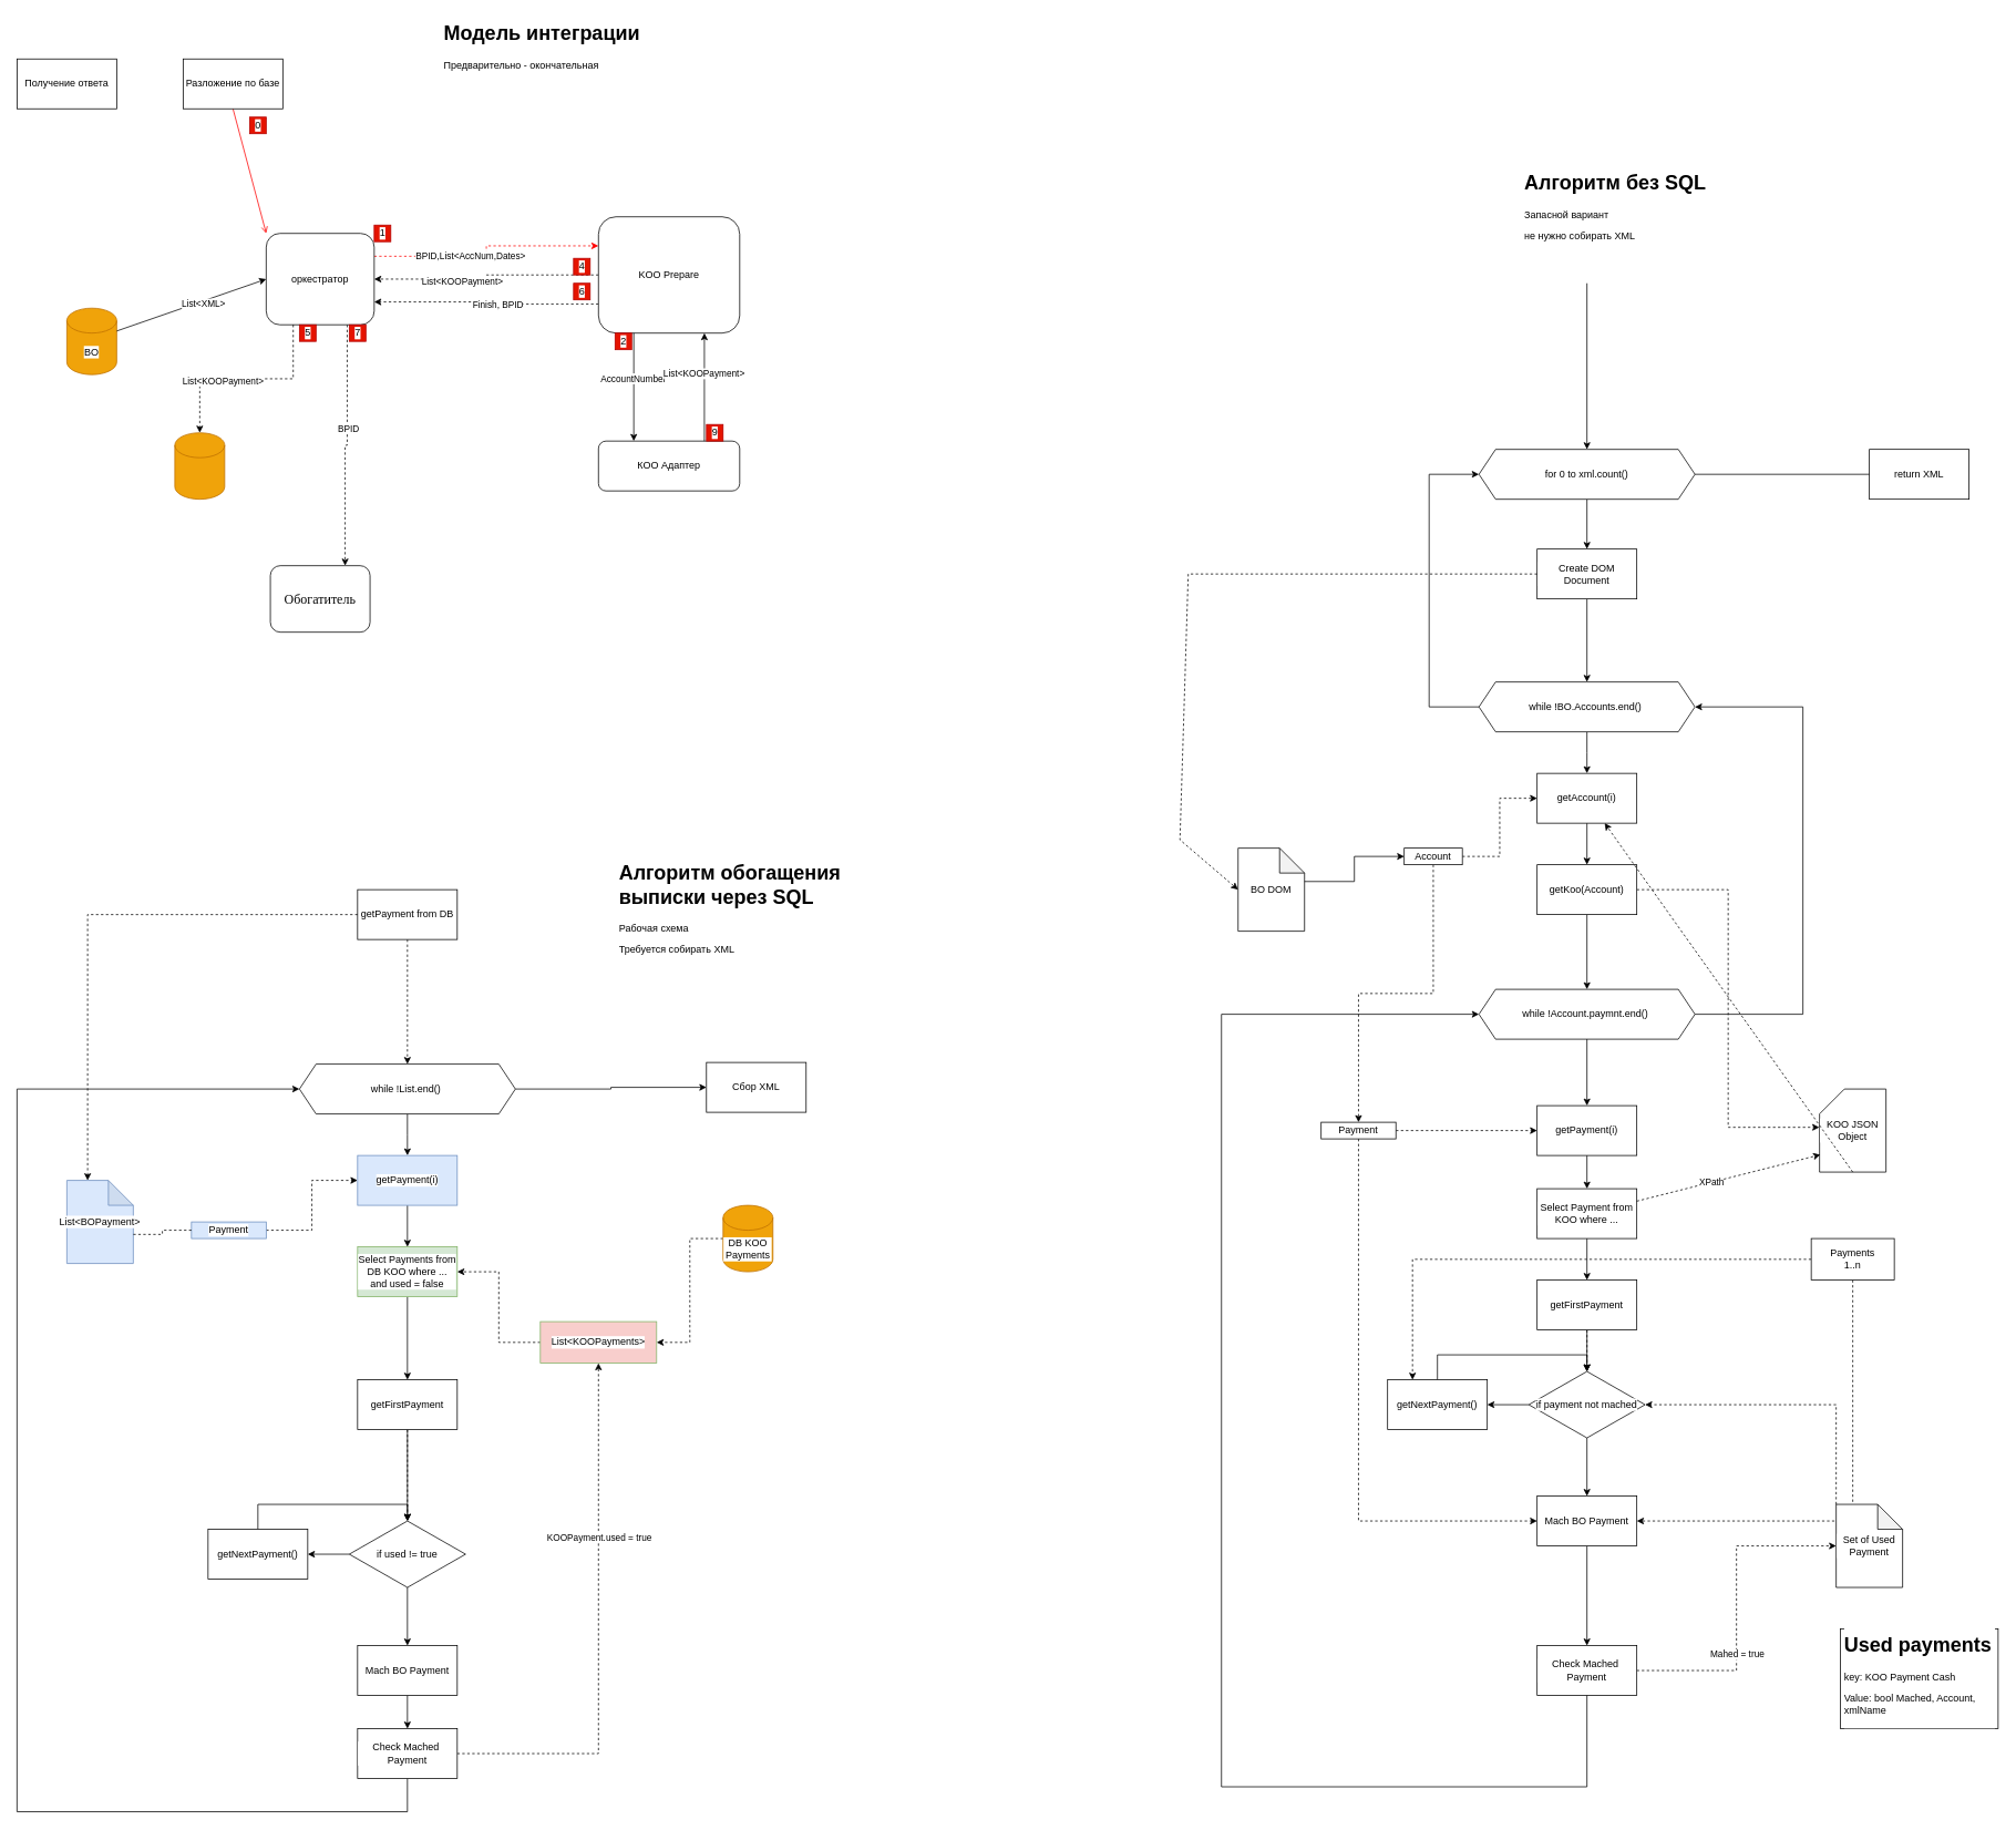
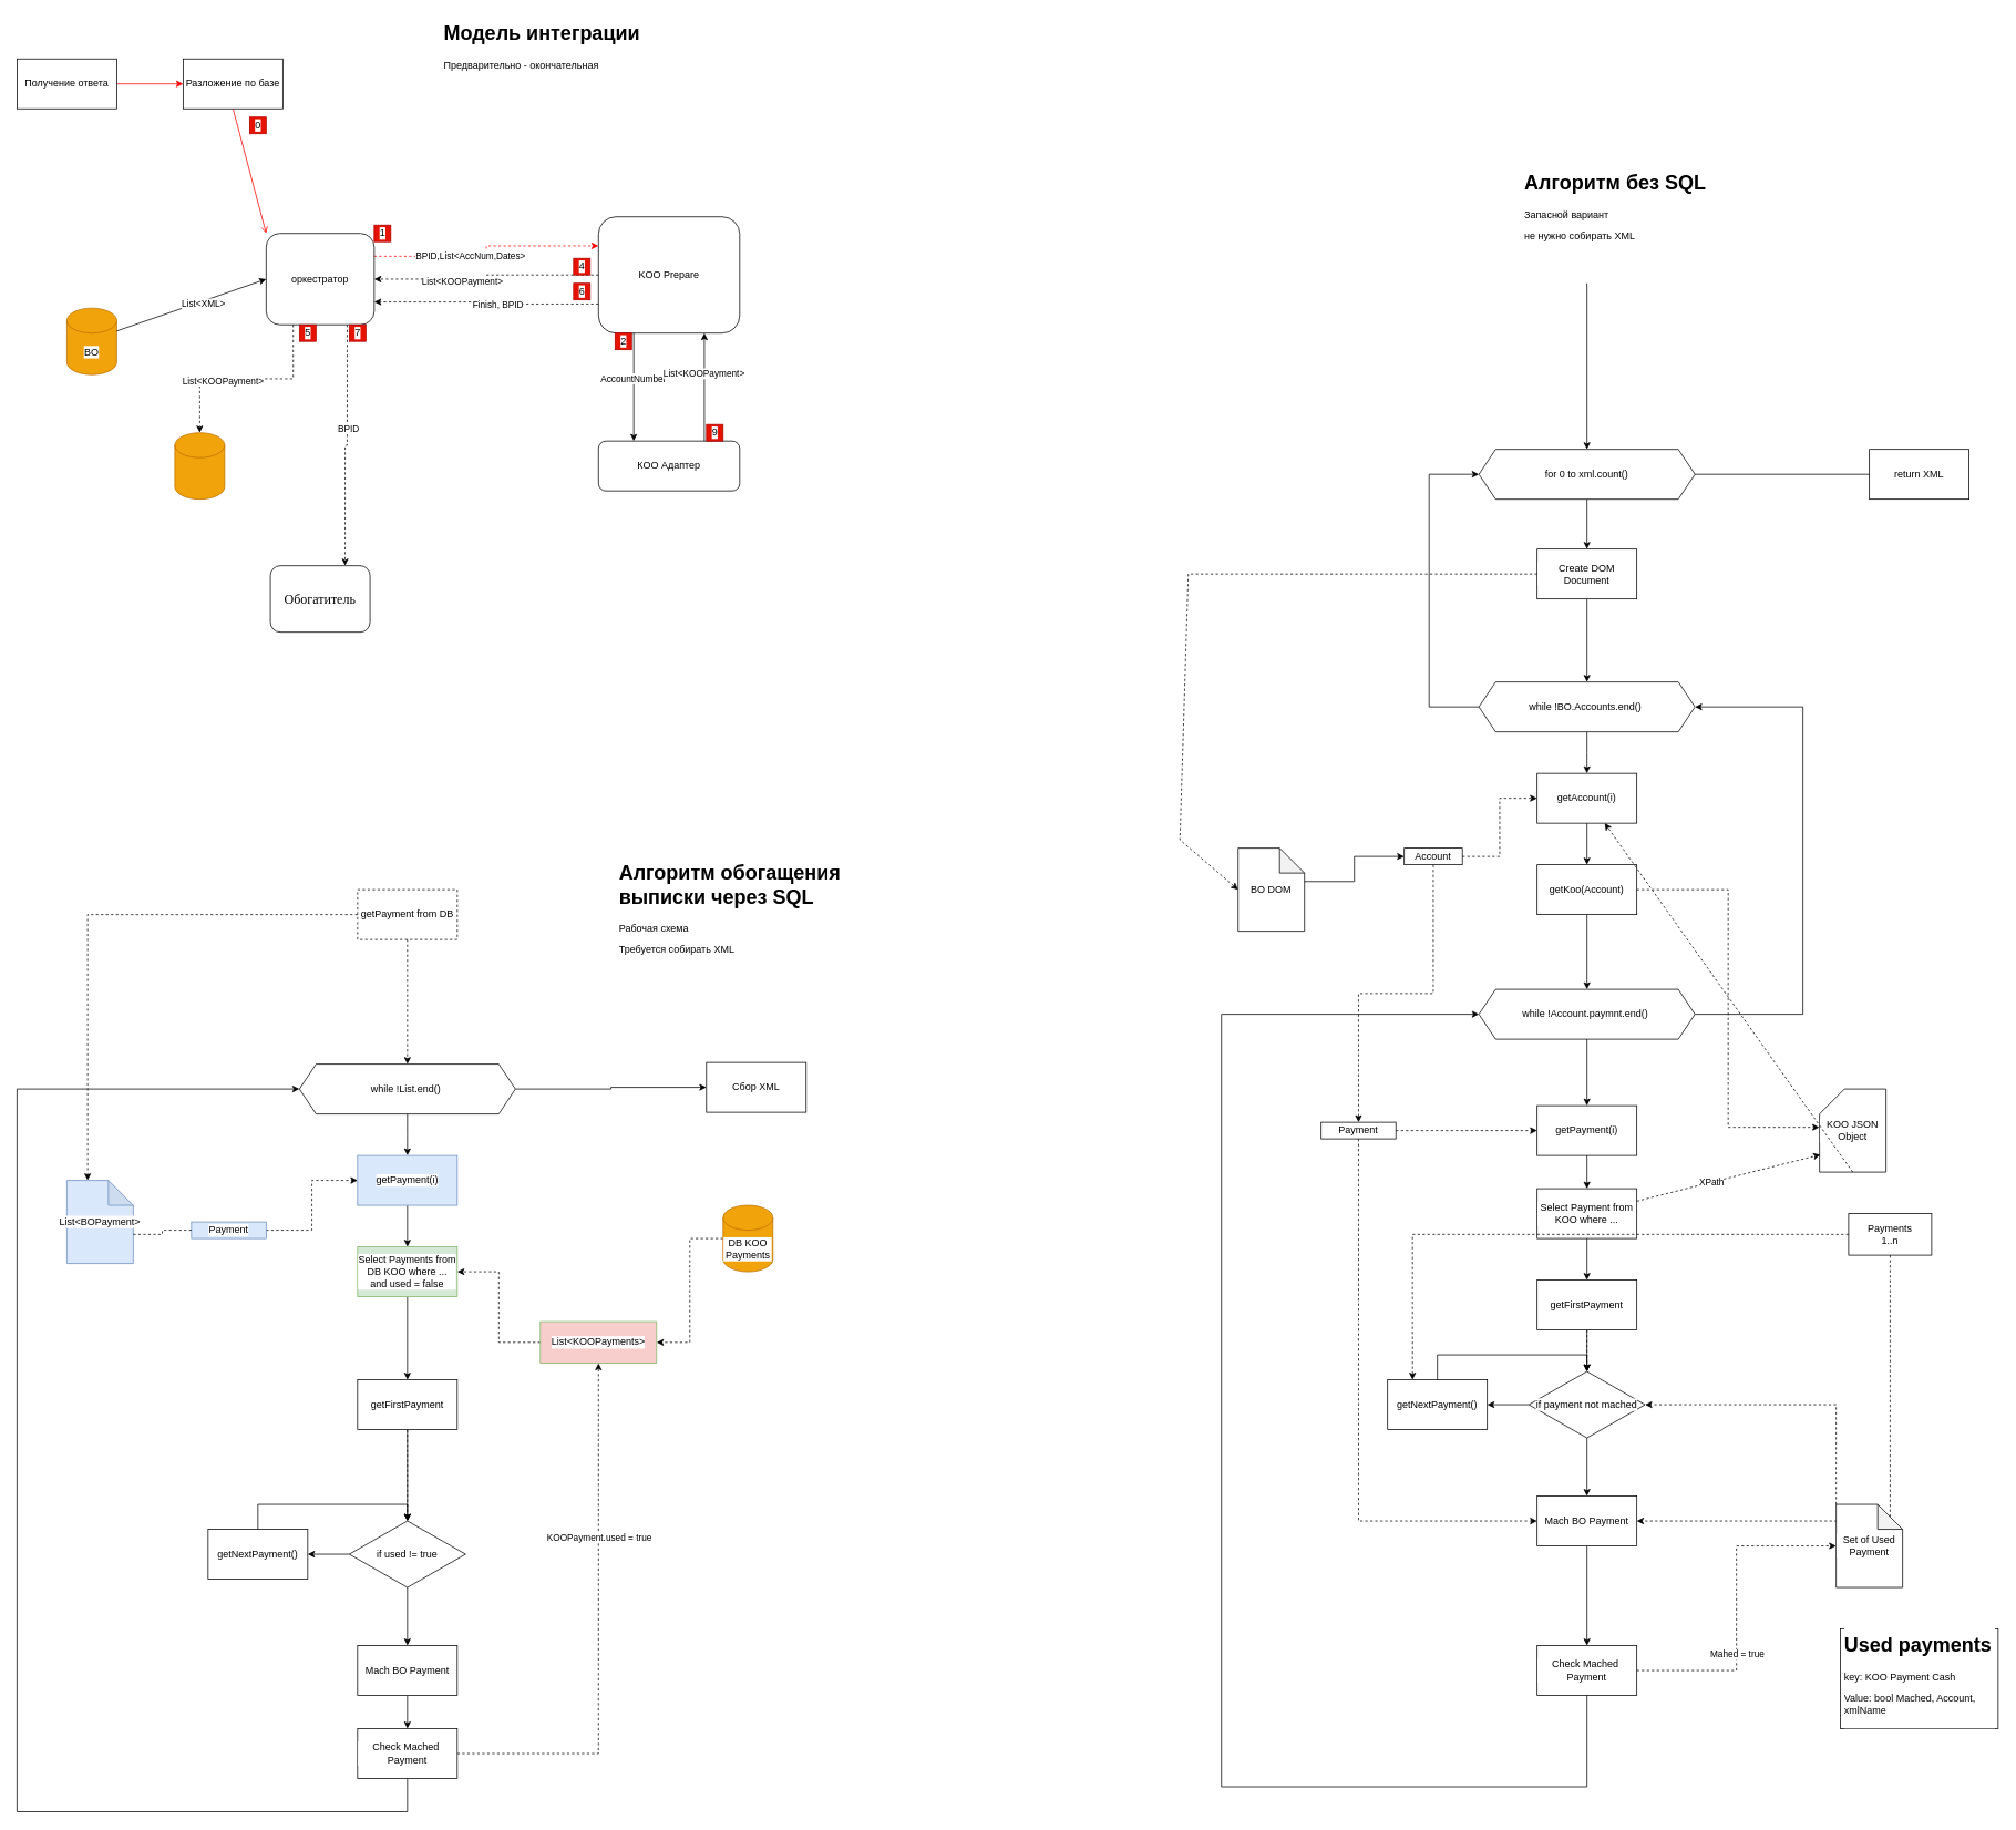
+ <mxCell id="117" style="edgeStyle=orthogonalEdgeStyle;rounded=0;orthogonalLoop=1;jettySize=auto;html=1;exitX=1;exitY=0.5;exitDx=0;exitDy=0;entryX=0;entryY=0.5;entryDx=0;entryDy=0;labelBackgroundColor=default;fontColor=default;strokeColor=#FF0000;fillColor=default;" edge="1" parent="1" source="118" target="121"><mxGeometry relative="1" as="geometry" /></mxCell>
- <mxCell id="108" value="getPayment from DB" style="rounded=0;whiteSpace=wrap;html=1;labelBackgroundColor=default;fontColor=default;strokeColor=default;fillColor=default;" vertex="1" parent="1"><mxGeometry x="430" y="1070" width="120" height="60" as="geometry" /></mxCell>
+ <mxCell id="108" value="getPayment from DB" style="rounded=0;whiteSpace=wrap;html=1;labelBackgroundColor=default;fontColor=default;strokeColor=default;fillColor=default;dashed=1;" vertex="1" parent="1"><mxGeometry x="430" y="1070" width="120" height="60" as="geometry" /></mxCell>
- <mxCell id="86" value="Payments&lt;br&gt;1..n" style="rounded=0;whiteSpace=wrap;html=1;labelBackgroundColor=default;strokeColor=default;fillColor=default;fontColor=default;" vertex="1" parent="1"><mxGeometry x="2180" y="1490" width="100" height="50" as="geometry" /></mxCell>
+ <mxCell id="86" value="Payments&lt;br&gt;1..n" style="rounded=0;whiteSpace=wrap;html=1;labelBackgroundColor=default;strokeColor=default;fillColor=default;fontColor=default;" vertex="1" parent="1"><mxGeometry x="2225" y="1460" width="100" height="50" as="geometry" /></mxCell>
